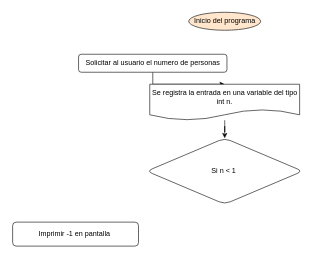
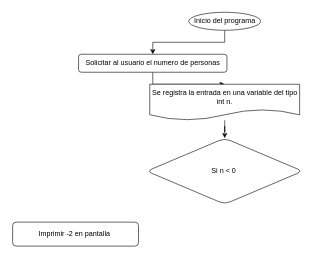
- <mxCell id="3" value="Inicio del programa" style="ellipse;whiteSpace=wrap;html=1;fillColor=#ffe6cc;" vertex="1" parent="1"><mxGeometry x="313.75" y="20" width="120" height="30" as="geometry" /></mxCell>
+ <mxCell id="3" value="Inicio del programa" style="ellipse;whiteSpace=wrap;html=1;" vertex="1" parent="1"><mxGeometry x="313.75" y="20" width="120" height="30" as="geometry" /></mxCell>
+ <mxCell id="2" value="" style="edgeStyle=orthogonalEdgeStyle;rounded=0;orthogonalLoop=1;jettySize=auto;html=1;" edge="1" parent="1" source="3" target="5"><mxGeometry relative="1" as="geometry" /></mxCell>
- <mxCell id="8" value="Si n &amp;lt; 1&amp;nbsp;" style="rhombus;whiteSpace=wrap;html=1;rounded=1;" vertex="1" parent="1"><mxGeometry x="243.75" y="230" width="260" height="110" as="geometry" /></mxCell>
+ <mxCell id="8" value="Si n &amp;lt; 0&amp;nbsp;" style="rhombus;whiteSpace=wrap;html=1;rounded=1;" vertex="1" parent="1"><mxGeometry x="243.75" y="230" width="260" height="110" as="geometry" /></mxCell>
- <mxCell id="9" value="Imprimir -1 en pantalla&amp;nbsp;" style="whiteSpace=wrap;html=1;rounded=1;" vertex="1" parent="1"><mxGeometry x="20" y="370" width="210" height="40" as="geometry" /></mxCell>
+ <mxCell id="9" value="Imprimir -2 en pantalla&amp;nbsp;" style="whiteSpace=wrap;html=1;rounded=1;" vertex="1" parent="1"><mxGeometry x="20" y="370" width="210" height="40" as="geometry" /></mxCell>
